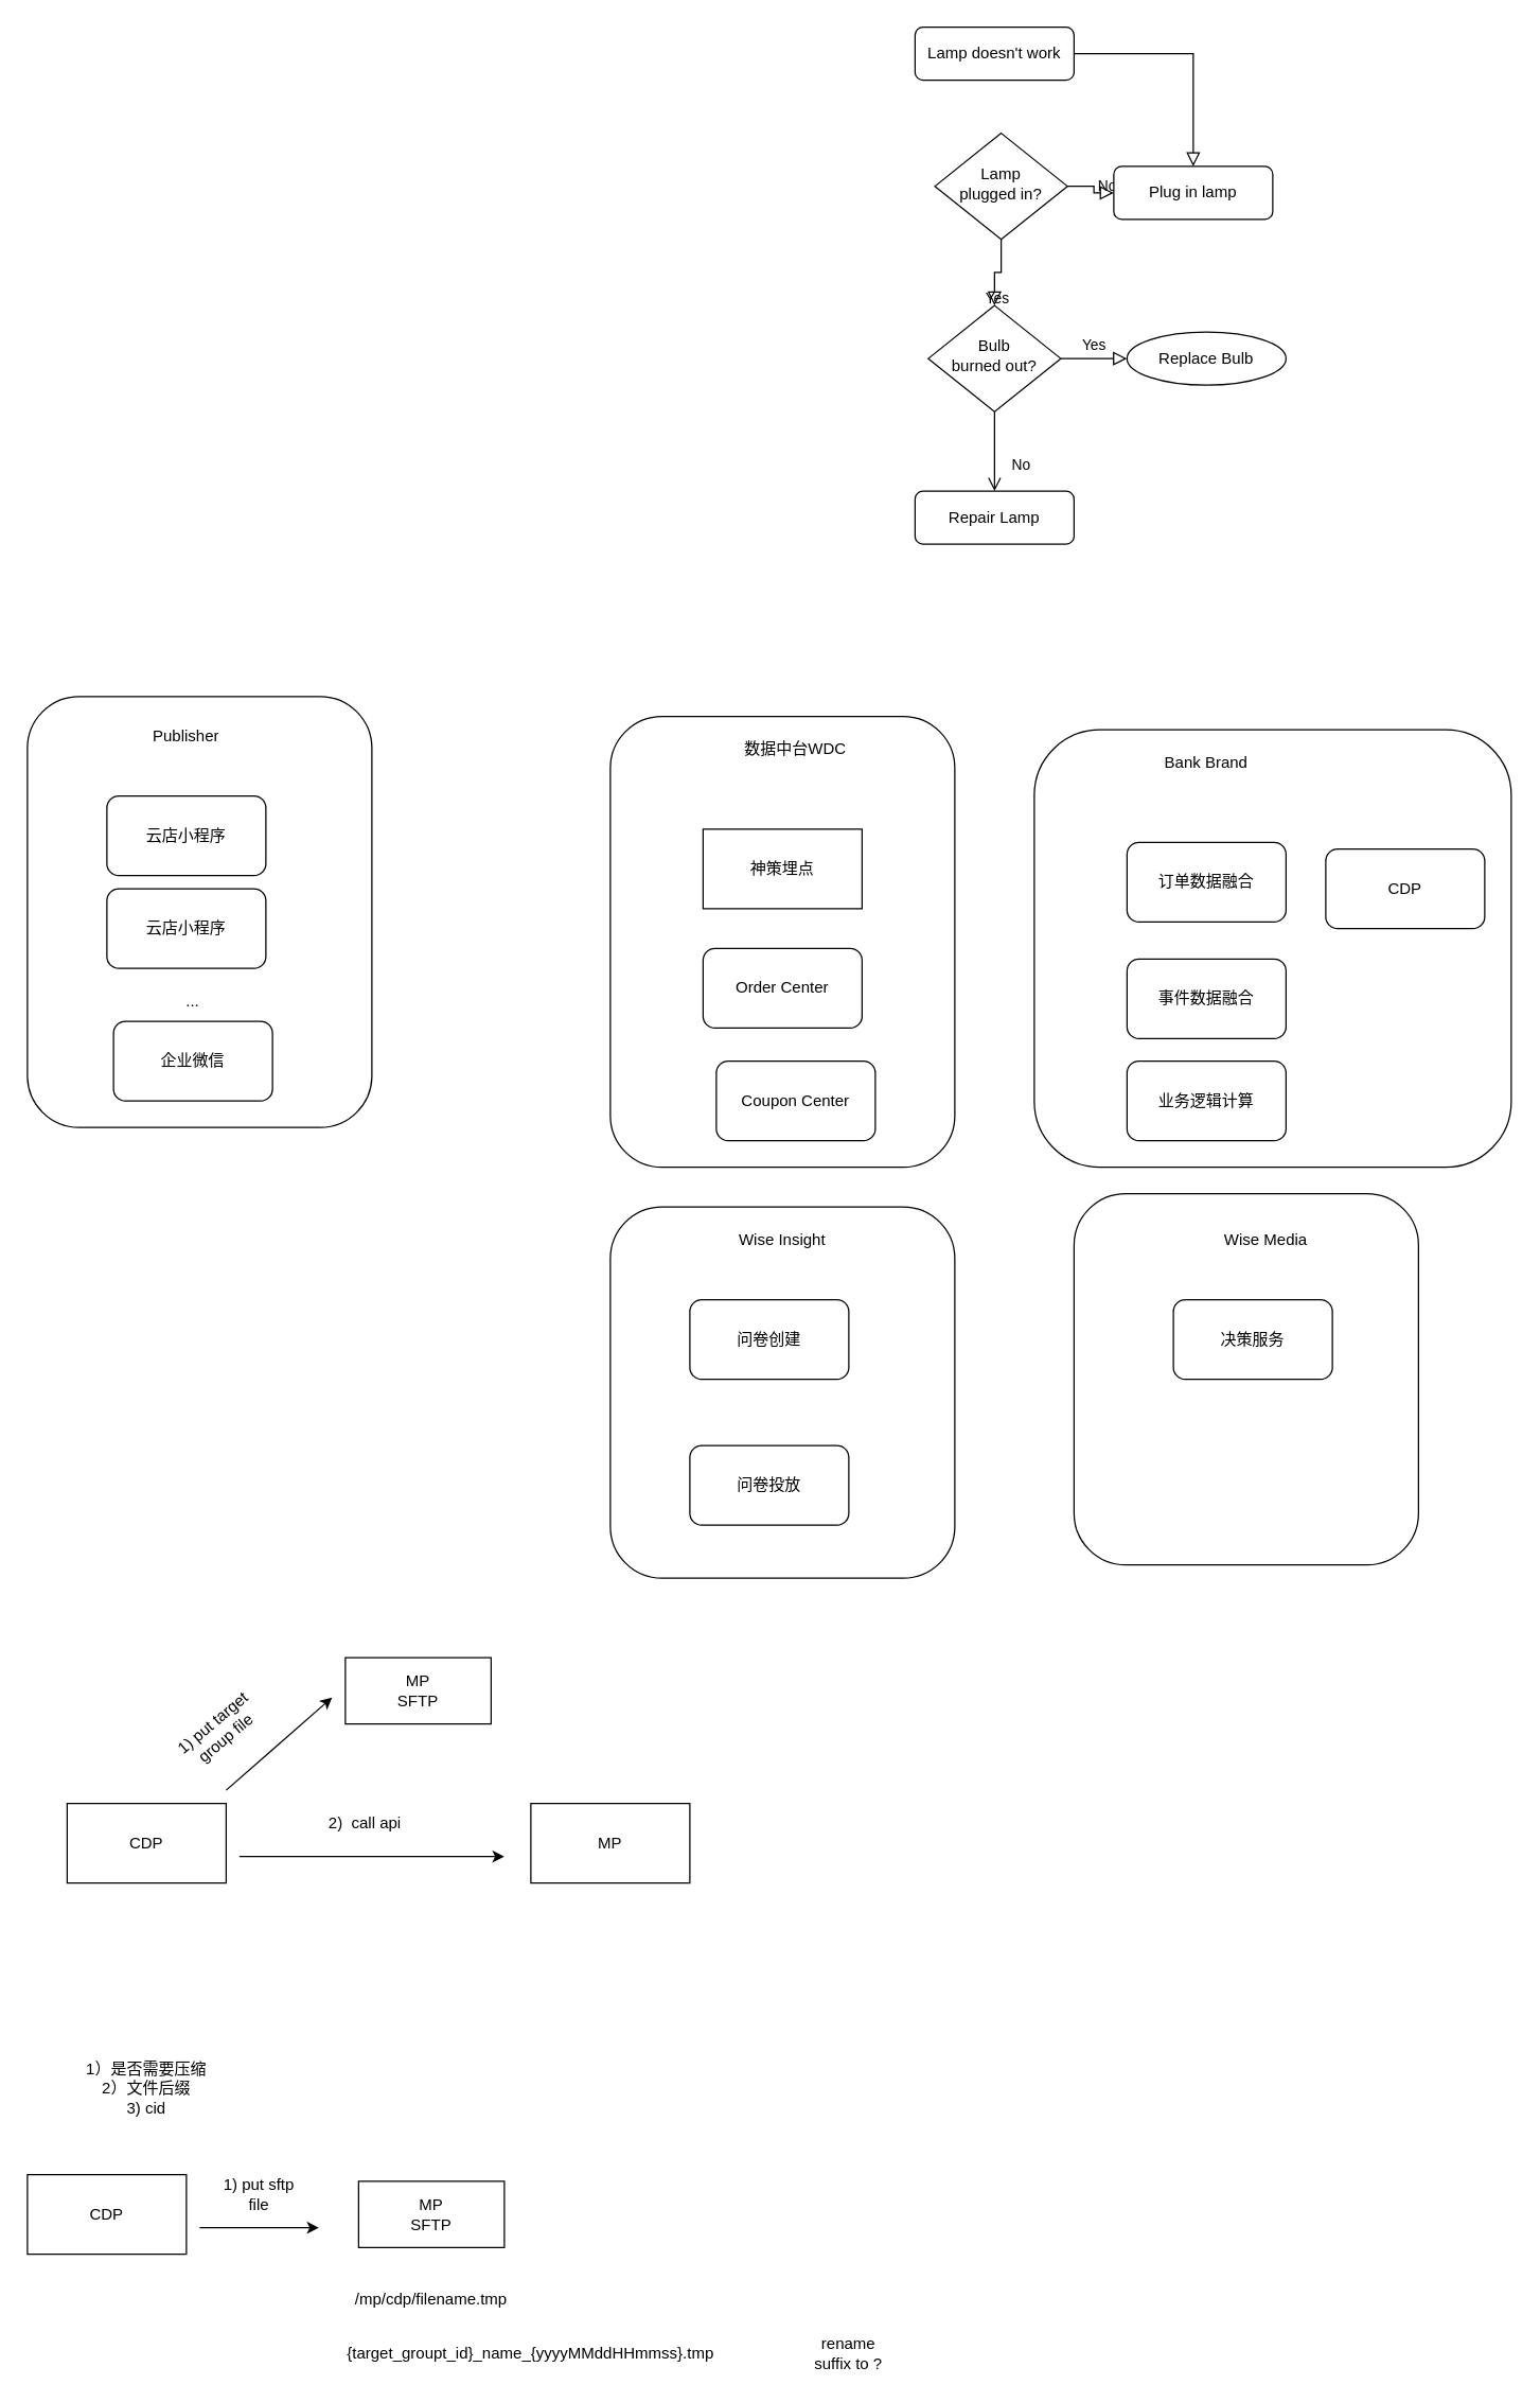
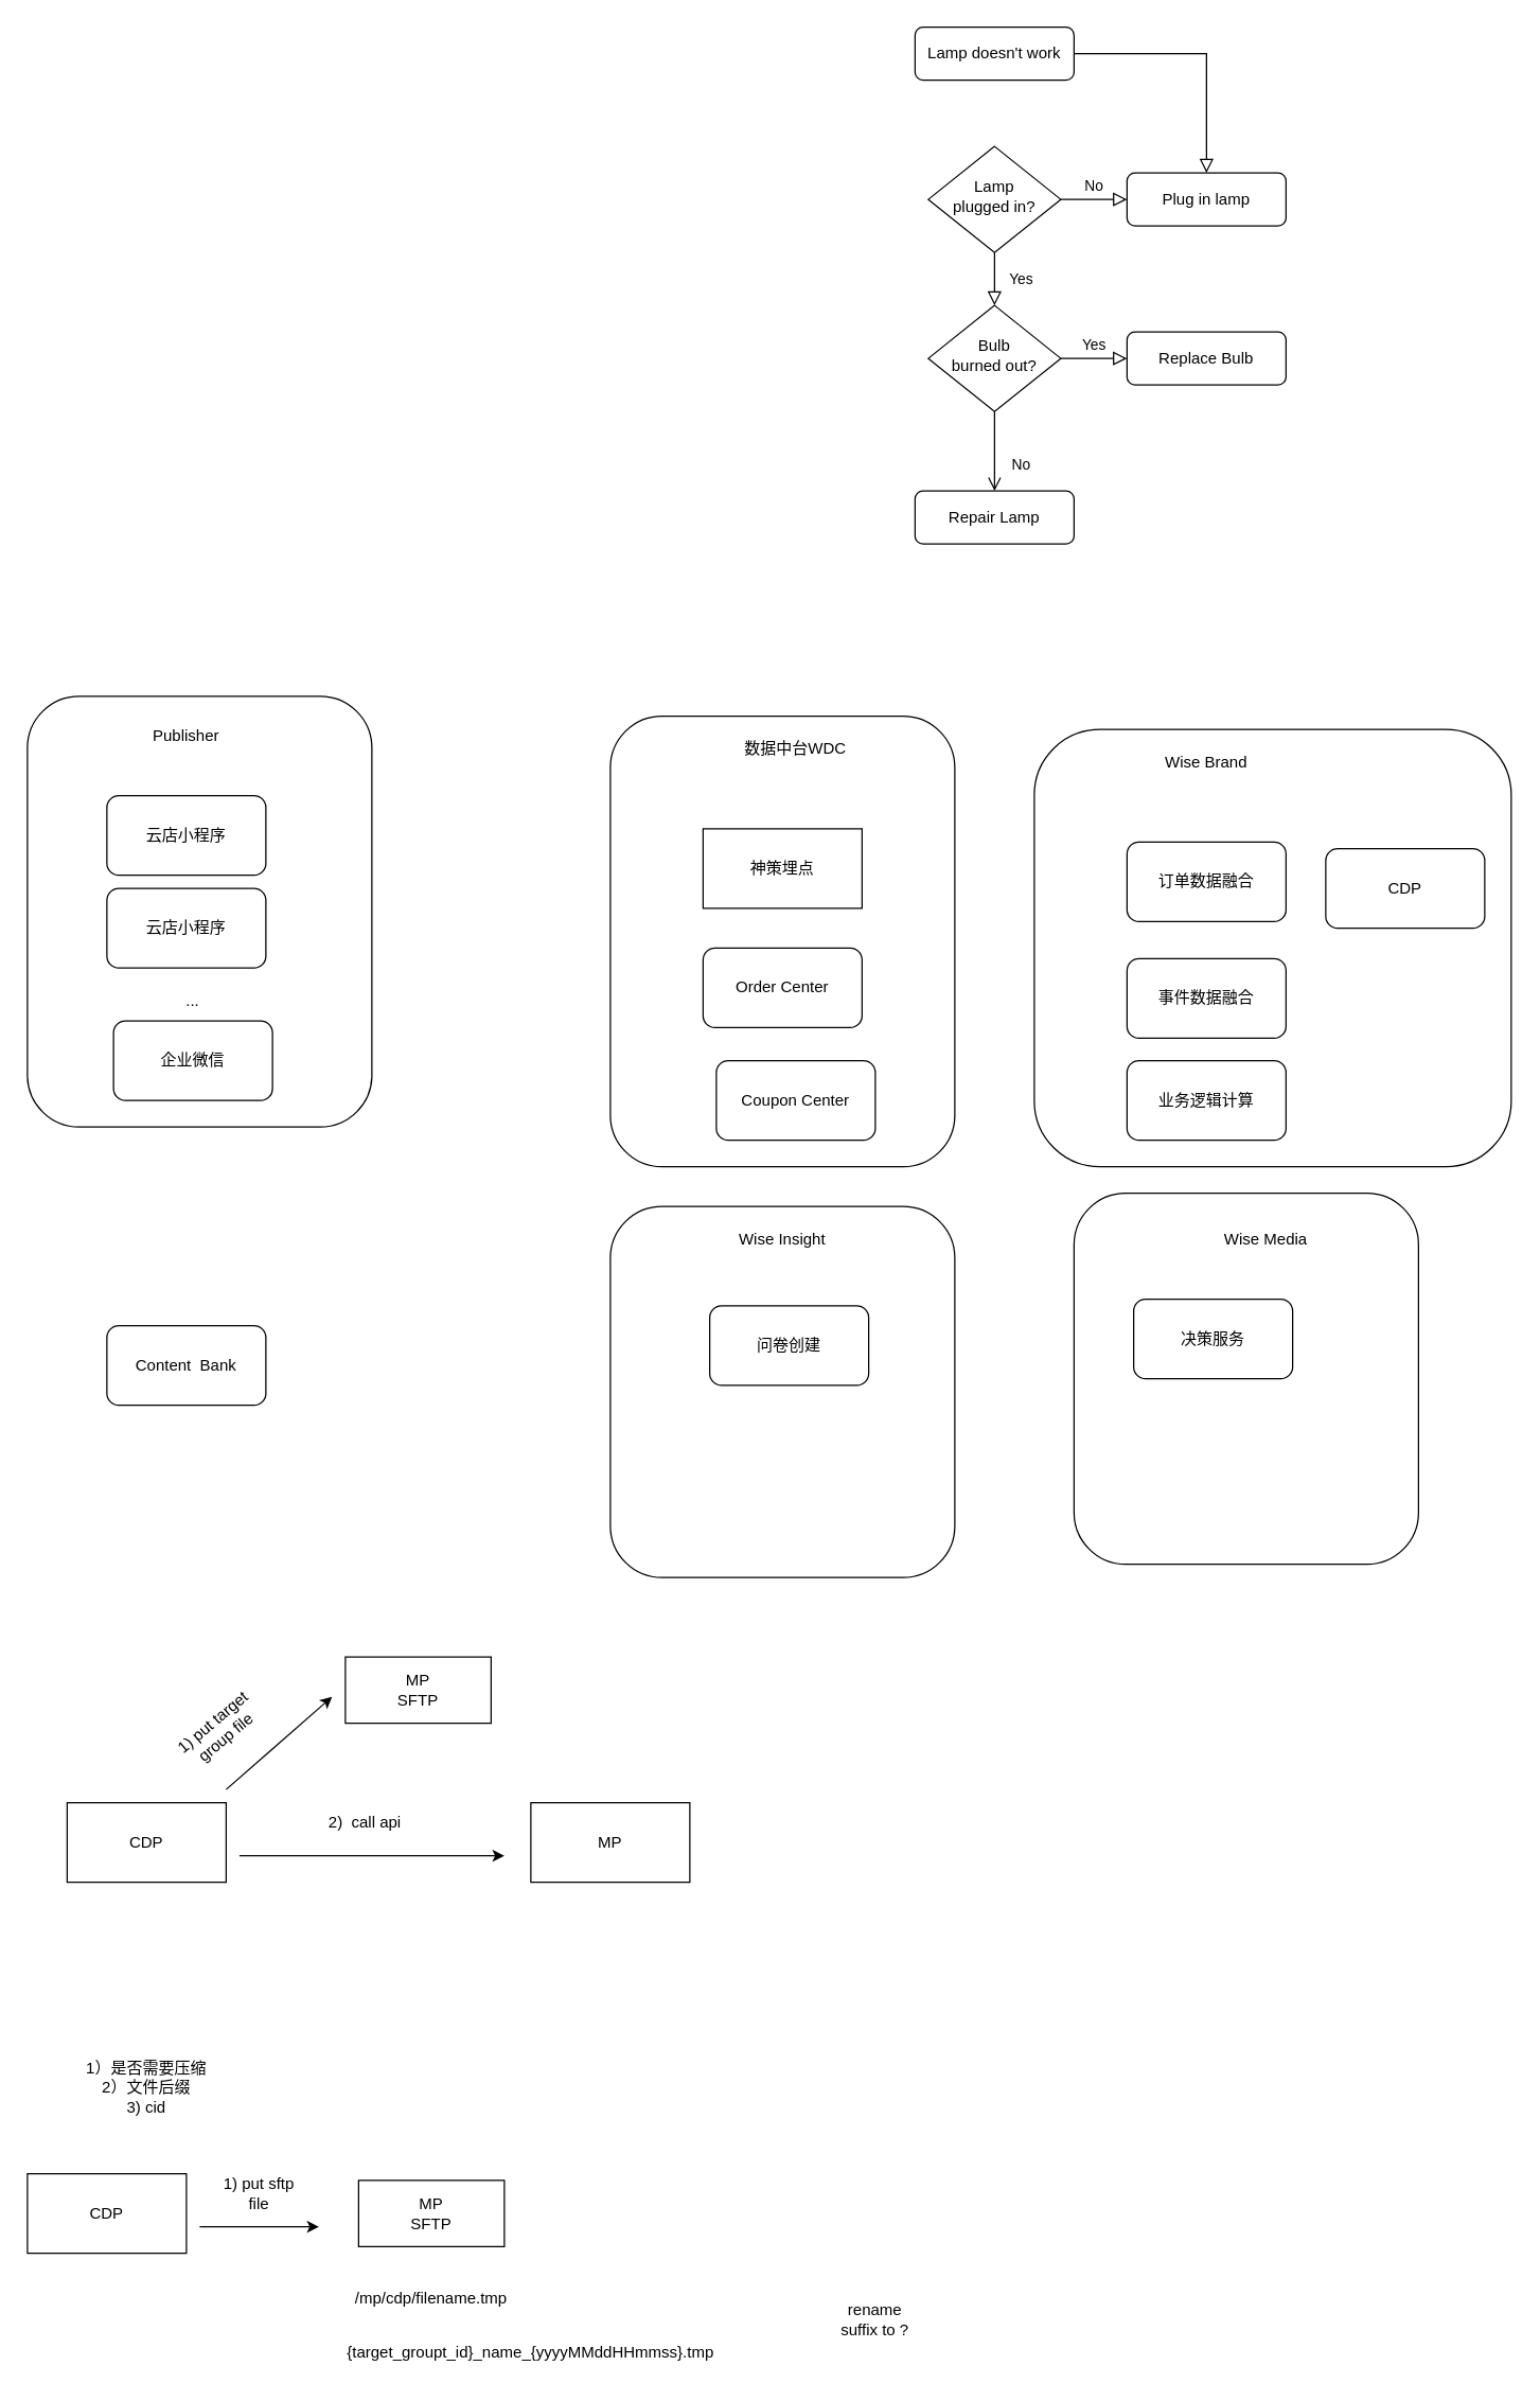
- <mxCell id="6" value="Lamp&lt;br&gt;plugged in?" style="rhombus;whiteSpace=wrap;html=1;shadow=0;fontFamily=Helvetica;fontSize=12;align=center;strokeWidth=1;spacing=6;spacingTop=-4;" parent="1" vertex="1"><mxGeometry x="705" y="100" width="100" height="80" as="geometry" /></mxCell>
+ <mxCell id="6" value="Lamp&lt;br&gt;plugged in?" style="rhombus;whiteSpace=wrap;html=1;shadow=0;fontFamily=Helvetica;fontSize=12;align=center;strokeWidth=1;spacing=6;spacingTop=-4;" parent="1" vertex="1"><mxGeometry x="700" y="110" width="100" height="80" as="geometry" /></mxCell>
- <mxCell id="7" value="Plug in lamp" style="rounded=1;whiteSpace=wrap;html=1;fontSize=12;glass=0;strokeWidth=1;shadow=0;" parent="1" vertex="1"><mxGeometry x="840" y="125" width="120" height="40" as="geometry" /></mxCell>
+ <mxCell id="7" value="Plug in lamp" style="rounded=1;whiteSpace=wrap;html=1;fontSize=12;glass=0;strokeWidth=1;shadow=0;" parent="1" vertex="1"><mxGeometry x="850" y="130" width="120" height="40" as="geometry" /></mxCell>
- <mxCell id="12" value="Replace Bulb" style="ellipse;whiteSpace=wrap;html=1;fontSize=12;glass=0;strokeWidth=1;shadow=0;" parent="1" vertex="1"><mxGeometry x="850" y="250" width="120" height="40" as="geometry" /></mxCell>
+ <mxCell id="12" value="Replace Bulb" style="rounded=1;whiteSpace=wrap;html=1;fontSize=12;glass=0;strokeWidth=1;shadow=0;" parent="1" vertex="1"><mxGeometry x="850" y="250" width="120" height="40" as="geometry" /></mxCell>
- <mxCell id="14" value="Bank Brand" style="text;html=1;strokeColor=none;fillColor=none;align=center;verticalAlign=middle;whiteSpace=wrap;rounded=0;" parent="1" vertex="1"><mxGeometry x="855" y="560" width="110" height="30" as="geometry" /></mxCell>
+ <mxCell id="14" value="Wise Brand" style="text;html=1;strokeColor=none;fillColor=none;align=center;verticalAlign=middle;whiteSpace=wrap;rounded=0;" parent="1" vertex="1"><mxGeometry x="855" y="560" width="110" height="30" as="geometry" /></mxCell>
- <mxCell id="33" value="问卷创建" style="rounded=1;whiteSpace=wrap;html=1;" parent="1" vertex="1"><mxGeometry x="520" y="980" width="120" height="60" as="geometry" /></mxCell>
+ <mxCell id="33" value="问卷创建" style="rounded=1;whiteSpace=wrap;html=1;" parent="1" vertex="1"><mxGeometry x="535" y="985" width="120" height="60" as="geometry" /></mxCell>
- <mxCell id="35" value="决策服务" style="rounded=1;whiteSpace=wrap;html=1;" parent="1" vertex="1"><mxGeometry x="885" y="980" width="120" height="60" as="geometry" /></mxCell>
+ <mxCell id="35" value="决策服务" style="rounded=1;whiteSpace=wrap;html=1;" parent="1" vertex="1"><mxGeometry x="855" y="980" width="120" height="60" as="geometry" /></mxCell>
+ <mxCell id="37" value="Content &amp;nbsp;Bank" style="rounded=1;whiteSpace=wrap;html=1;" parent="1" vertex="1"><mxGeometry x="80" y="1000" width="120" height="60" as="geometry" /></mxCell>
- <mxCell id="34" value="问卷投放" style="rounded=1;whiteSpace=wrap;html=1;" parent="1" vertex="1"><mxGeometry x="520" y="1090" width="120" height="60" as="geometry" /></mxCell>
- <mxCell id="51" value="rename suffix to ?" style="text;html=1;strokeColor=none;fillColor=none;align=center;verticalAlign=middle;whiteSpace=wrap;rounded=0;" vertex="1" parent="1"><mxGeometry x="610" y="1760" width="60" height="30" as="geometry" /></mxCell>
+ <mxCell id="51" value="rename suffix to ?" style="text;html=1;strokeColor=none;fillColor=none;align=center;verticalAlign=middle;whiteSpace=wrap;rounded=0;" vertex="1" parent="1"><mxGeometry x="630" y="1735" width="60" height="30" as="geometry" /></mxCell>
